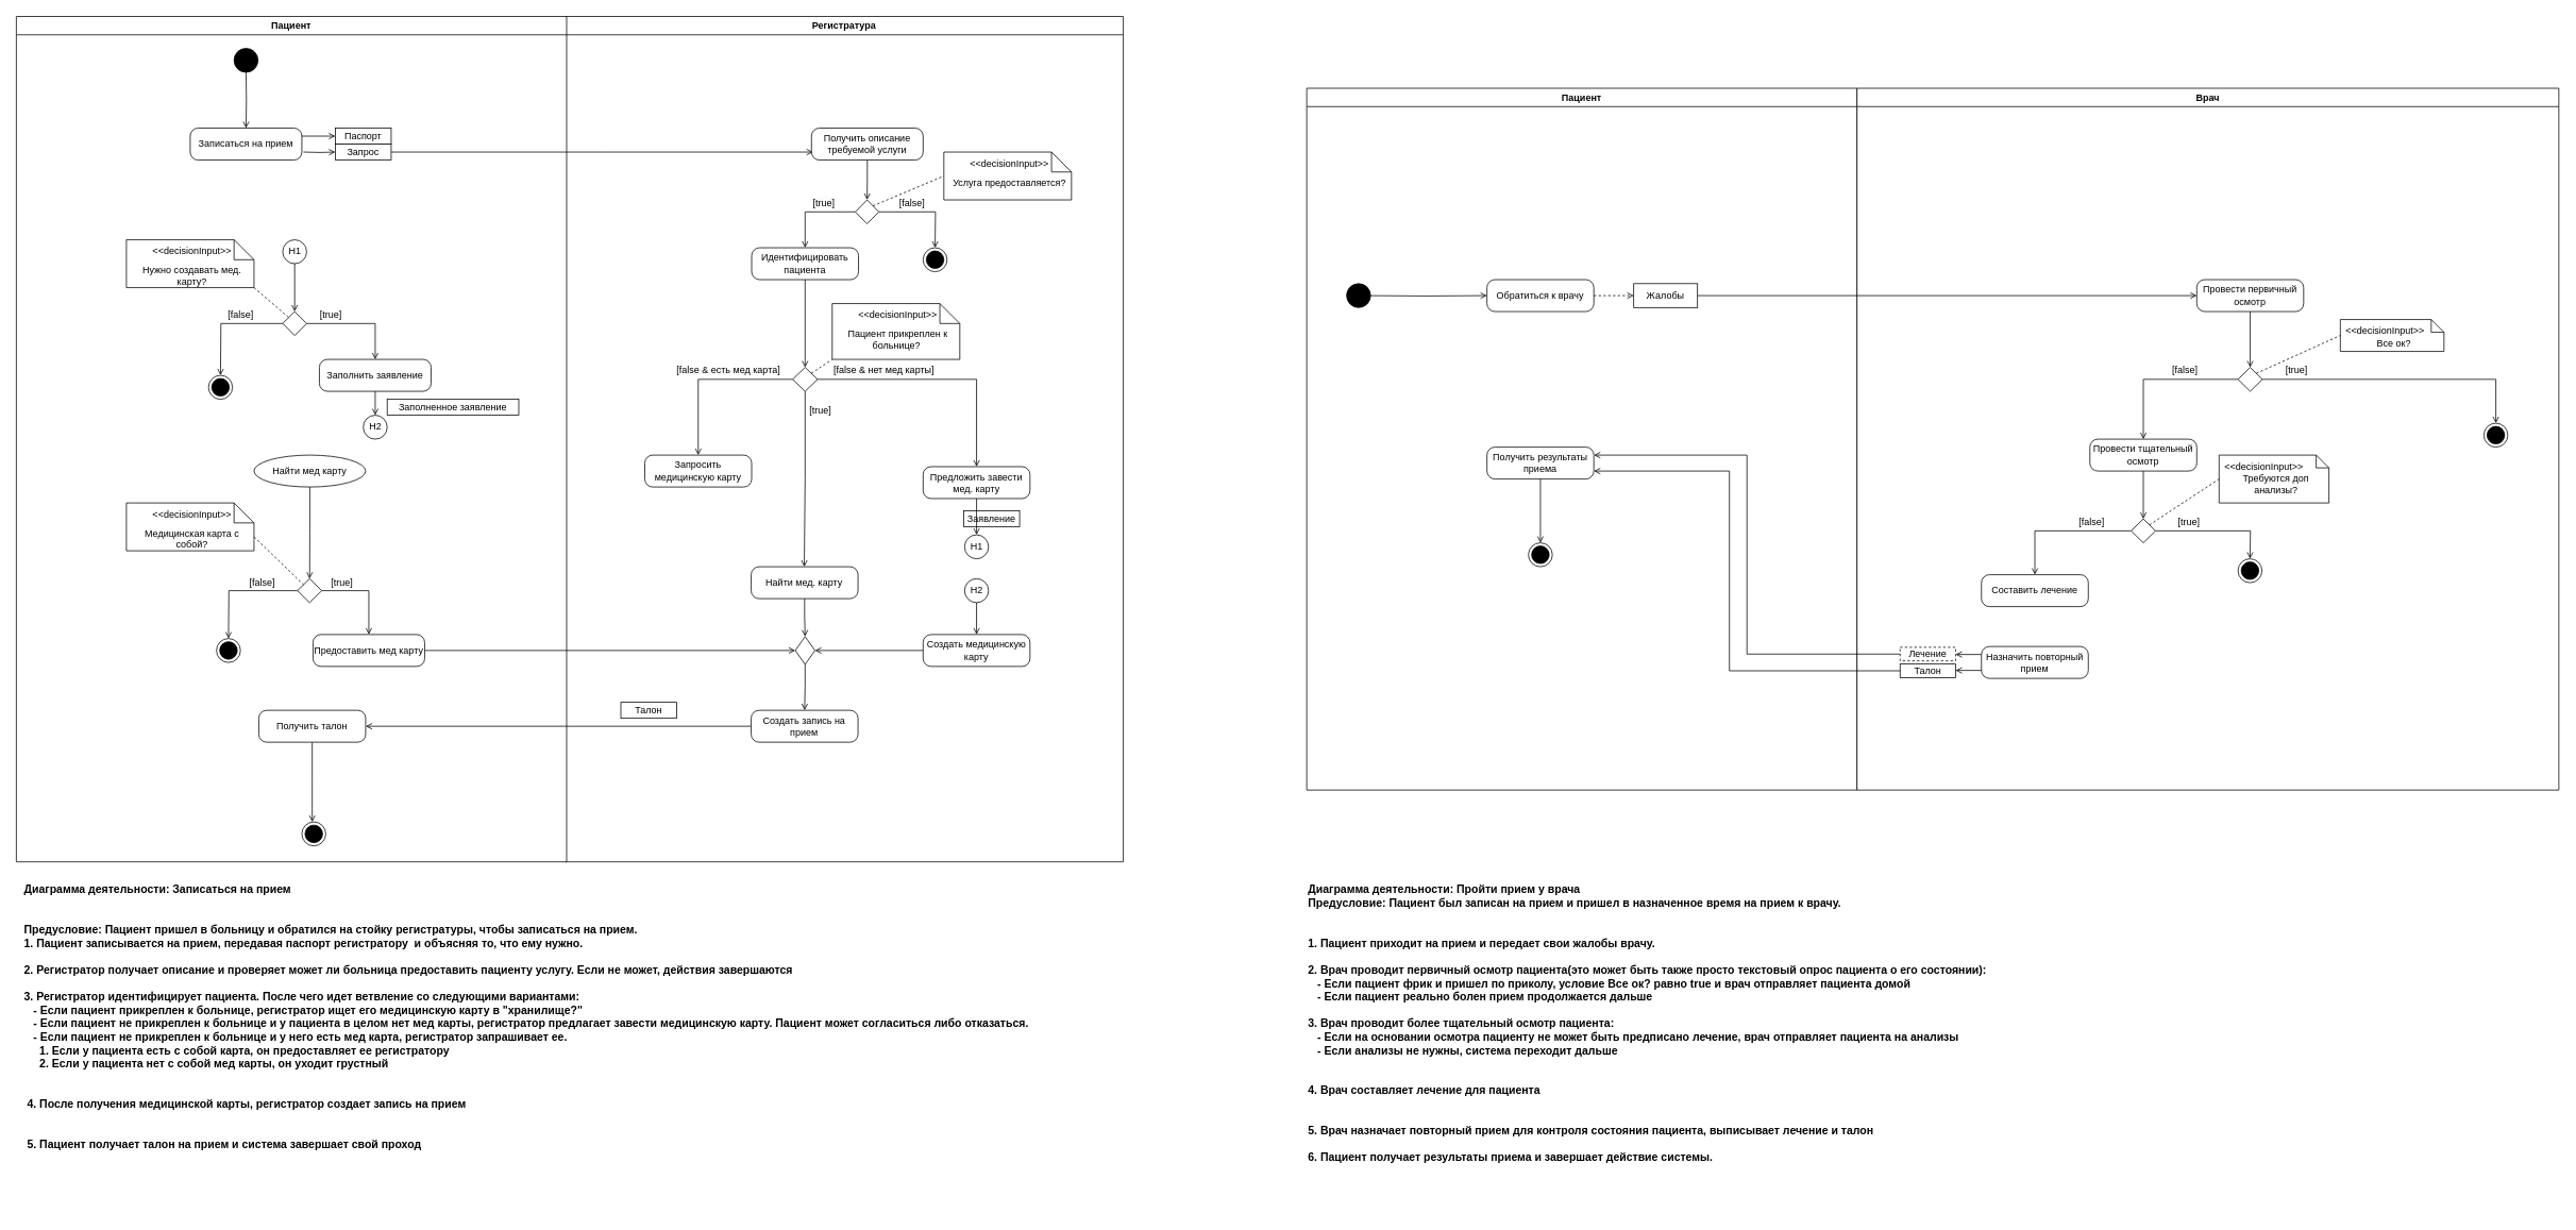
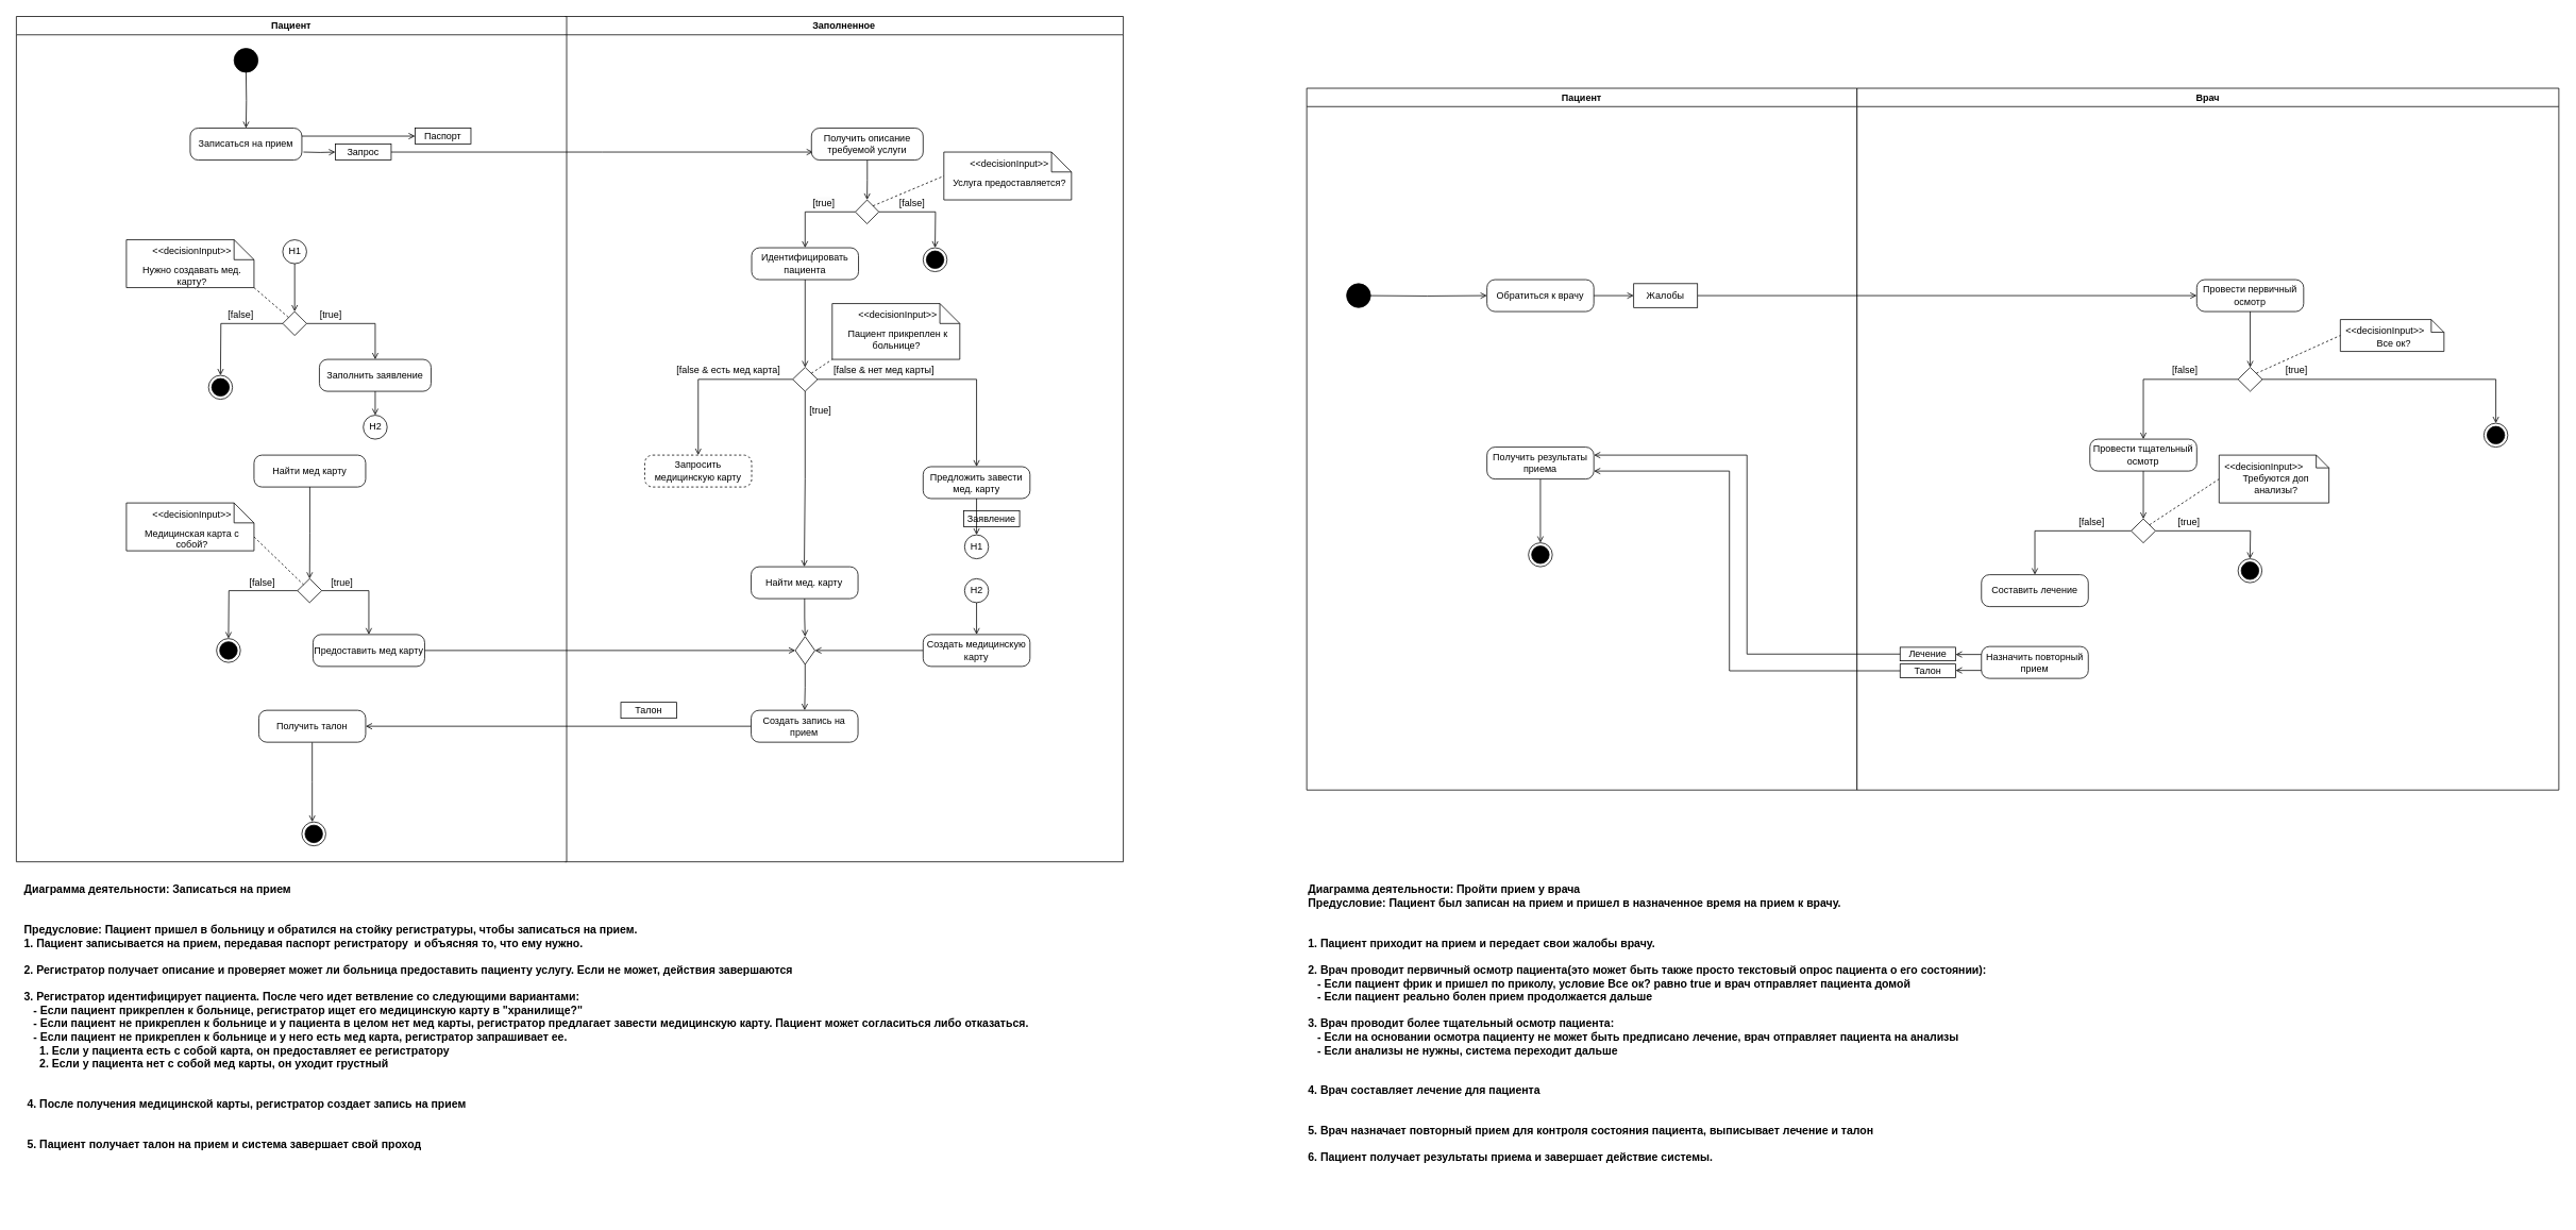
- <mxCell id="2" value="Регистратура" style="swimlane;whiteSpace=wrap;html=1;swimlaneFillColor=default;startSize=23;" parent="1" vertex="1"><mxGeometry x="708" y="20" width="700" height="1060" as="geometry" /></mxCell>
+ <mxCell id="2" value="Заполненное" style="swimlane;whiteSpace=wrap;html=1;swimlaneFillColor=default;startSize=23;" parent="1" vertex="1"><mxGeometry x="708" y="20" width="700" height="1060" as="geometry" /></mxCell>
- <mxCell id="11" value="&lt;span style=&quot;font-weight: normal;&quot;&gt;Паспорт&lt;/span&gt;" style="fontStyle=1;whiteSpace=wrap;html=1;" parent="8" vertex="1"><mxGeometry x="400" y="140" width="70" height="20" as="geometry" /></mxCell>
+ <mxCell id="11" value="&lt;span style=&quot;font-weight: normal;&quot;&gt;Паспорт&lt;/span&gt;" style="fontStyle=1;whiteSpace=wrap;html=1;" parent="8" vertex="1"><mxGeometry x="500" y="140" width="70" height="20" as="geometry" /></mxCell>
- <mxCell id="54" value="" style="edgeStyle=orthogonalEdgeStyle;rounded=0;orthogonalLoop=1;jettySize=auto;html=1;exitX=1;exitY=0.5;exitDx=0;exitDy=0;entryX=0;entryY=0.5;entryDx=0;entryDy=0;endArrow=open;endFill=0;dashed=1;" parent="19" source="51" target="55" edge="1"><mxGeometry relative="1" as="geometry"><mxPoint x="-330" y="260" as="sourcePoint" /><mxPoint x="610" y="260" as="targetPoint" /></mxGeometry></mxCell>
+ <mxCell id="54" value="" style="edgeStyle=orthogonalEdgeStyle;rounded=0;orthogonalLoop=1;jettySize=auto;html=1;exitX=1;exitY=0.5;exitDx=0;exitDy=0;entryX=0;entryY=0.5;entryDx=0;entryDy=0;endArrow=open;endFill=0;" parent="19" source="51" target="55" edge="1"><mxGeometry relative="1" as="geometry"><mxPoint x="-330" y="260" as="sourcePoint" /><mxPoint x="610" y="260" as="targetPoint" /></mxGeometry></mxCell>
- <mxCell id="18" value="&lt;span style=&quot;font-weight: 400;&quot;&gt;Заполненное заявление&lt;/span&gt;" style="fontStyle=1;whiteSpace=wrap;html=1;" vertex="1" parent="8"><mxGeometry x="465" y="480" width="165" height="20" as="geometry" /></mxCell>
- <mxCell id="88" value="Найти мед карту" style="ellipse;html=1;dashed=0;absoluteArcSize=1;arcSize=20;verticalAlign=middle;align=center;whiteSpace=wrap;" parent="1" vertex="1"><mxGeometry x="318" y="570" width="140" height="40" as="geometry" /></mxCell>
+ <mxCell id="88" value="Найти мед карту" style="html=1;dashed=0;rounded=1;absoluteArcSize=1;arcSize=20;verticalAlign=middle;align=center;whiteSpace=wrap;" parent="1" vertex="1"><mxGeometry x="318" y="570" width="140" height="40" as="geometry" /></mxCell>
- <mxCell id="86" value="Запросить медицинскую карту" style="html=1;dashed=0;rounded=1;absoluteArcSize=1;arcSize=20;verticalAlign=middle;align=center;whiteSpace=wrap;" parent="1" vertex="1"><mxGeometry x="808" y="570" width="134" height="40" as="geometry" /></mxCell>
+ <mxCell id="86" value="Запросить медицинскую карту" style="html=1;dashed=1;rounded=1;absoluteArcSize=1;arcSize=20;verticalAlign=middle;align=center;whiteSpace=wrap;" parent="1" vertex="1"><mxGeometry x="808" y="570" width="134" height="40" as="geometry" /></mxCell>
- <mxCell id="42" value="&lt;span style=&quot;font-weight: 400;&quot;&gt;Лечение&lt;/span&gt;" style="fontStyle=1;whiteSpace=wrap;html=1;dashed=1;" parent="19" vertex="1"><mxGeometry x="54" y="701" width="69.62" height="17" as="geometry" /></mxCell>
+ <mxCell id="42" value="&lt;span style=&quot;font-weight: 400;&quot;&gt;Лечение&lt;/span&gt;" style="fontStyle=1;whiteSpace=wrap;html=1;" parent="19" vertex="1"><mxGeometry x="54" y="701" width="69.62" height="17" as="geometry" /></mxCell>
